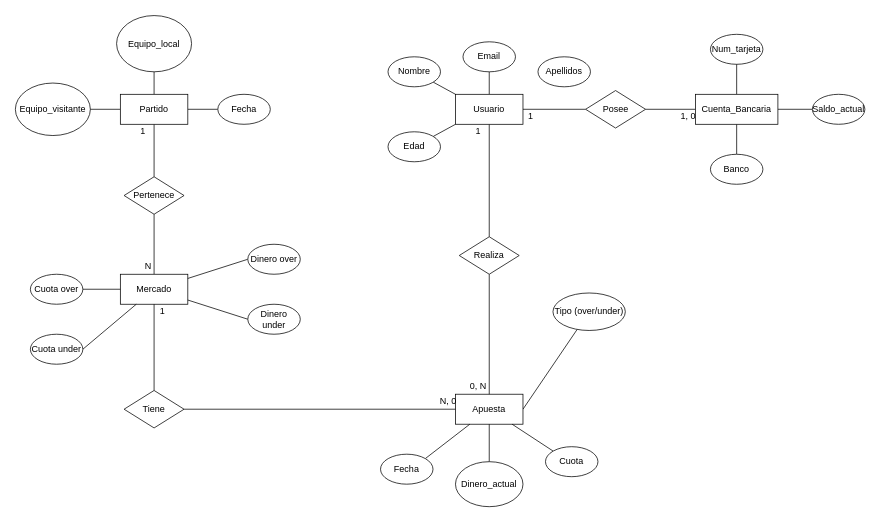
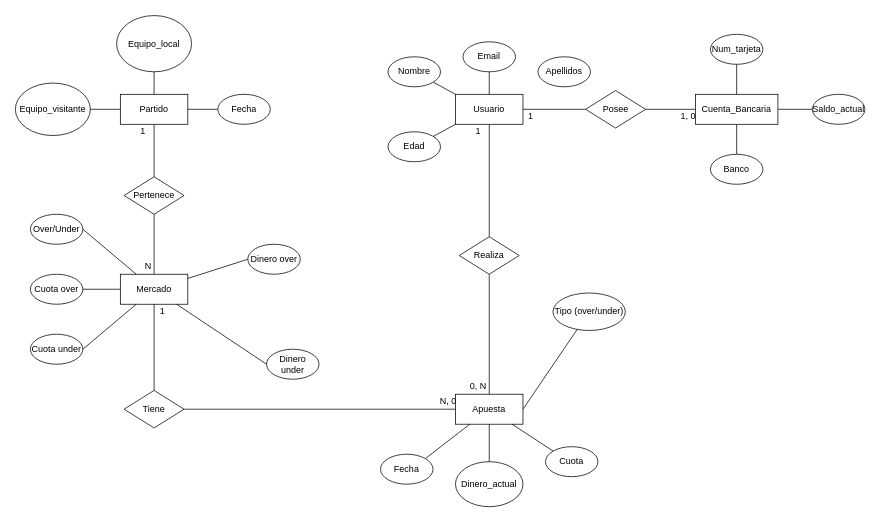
+ <mxCell id="39" value="Over/Under" style="ellipse;whiteSpace=wrap;html=1;" parent="1" vertex="1"><mxGeometry x="40" y="285" width="70" height="40" as="geometry" /></mxCell>
+ <mxCell id="38" style="edgeStyle=none;rounded=0;orthogonalLoop=1;jettySize=auto;html=1;exitX=1;exitY=0.5;exitDx=0;exitDy=0;endArrow=none;endFill=0;" parent="1" source="39" target="34" edge="1"><mxGeometry relative="1" as="geometry" /></mxCell>
- <mxCell id="43" value="Dinero under" style="ellipse;whiteSpace=wrap;html=1;" parent="1" vertex="1"><mxGeometry x="330" y="405" width="70" height="40" as="geometry" /></mxCell>
+ <mxCell id="43" value="Dinero under" style="ellipse;whiteSpace=wrap;html=1;" parent="1" vertex="1"><mxGeometry x="355" y="465" width="70" height="40" as="geometry" /></mxCell>
